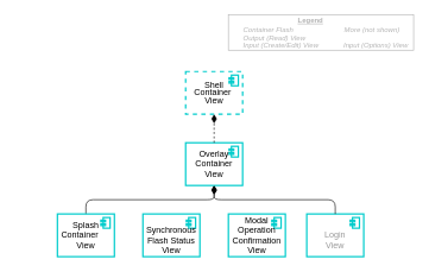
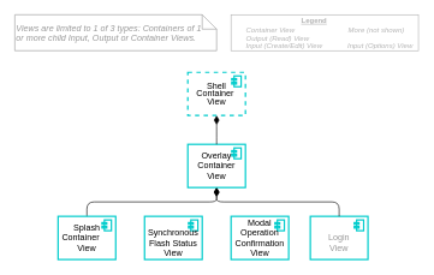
- <mxCell id="25" value="Container Flash" style="text;html=1;strokeColor=none;fillColor=none;align=left;verticalAlign=middle;whiteSpace=wrap;rounded=0;fontSize=10;fontStyle=2;fontColor=#B3B3B3;" vertex="1" parent="24"><mxGeometry x="18.811" y="16.667" width="111.189" height="8.333" as="geometry" /></mxCell>
+ <mxCell id="25" value="Container View" style="text;html=1;strokeColor=none;fillColor=none;align=left;verticalAlign=middle;whiteSpace=wrap;rounded=0;fontSize=10;fontStyle=2;fontColor=#B3B3B3;" vertex="1" parent="24"><mxGeometry x="18.811" y="16.667" width="111.189" height="8.333" as="geometry" /></mxCell>
+ <mxCell id="37" value="&lt;p style=&quot;line-height: 100%&quot;&gt;Views are limited to 1 of 3 types: Containers of 1 or more child Input, Output or Container Views.&lt;/p&gt;" style="shape=note;size=20;whiteSpace=wrap;html=1;strokeWidth=1;fillColor=none;fontSize=12;align=left;fontStyle=2;strokeColor=#999999;fontColor=#999999;spacingRight=8;verticalAlign=middle;" vertex="1" parent="36"><mxGeometry width="280" height="50" as="geometry" /></mxCell>
- <mxCell id="15" value="" style="html=1;endArrow=diamondThin;endFill=1;edgeStyle=elbowEdgeStyle;elbow=vertical;endSize=10;fontSize=12;entryX=0.5;entryY=1;entryDx=0;entryDy=0;entryPerimeter=0;verticalAlign=middle;exitX=0.5;exitY=0;exitDx=0;exitDy=0;exitPerimeter=0;dashed=1;" edge="1" parent="1" source="6" target="2"><mxGeometry width="160" relative="1" as="geometry"><mxPoint x="550" y="310" as="sourcePoint" /><mxPoint x="310" y="170" as="targetPoint" /><Array as="points" /></mxGeometry></mxCell>
+ <mxCell id="15" value="" style="html=1;endArrow=diamondThin;endFill=1;edgeStyle=elbowEdgeStyle;elbow=vertical;endSize=10;fontSize=12;entryX=0.5;entryY=1;entryDx=0;entryDy=0;entryPerimeter=0;verticalAlign=middle;exitX=0.5;exitY=0;exitDx=0;exitDy=0;exitPerimeter=0;" edge="1" parent="1" source="6" target="2"><mxGeometry width="160" relative="1" as="geometry"><mxPoint x="550" y="310" as="sourcePoint" /><mxPoint x="310" y="170" as="targetPoint" /><Array as="points" /></mxGeometry></mxCell>
